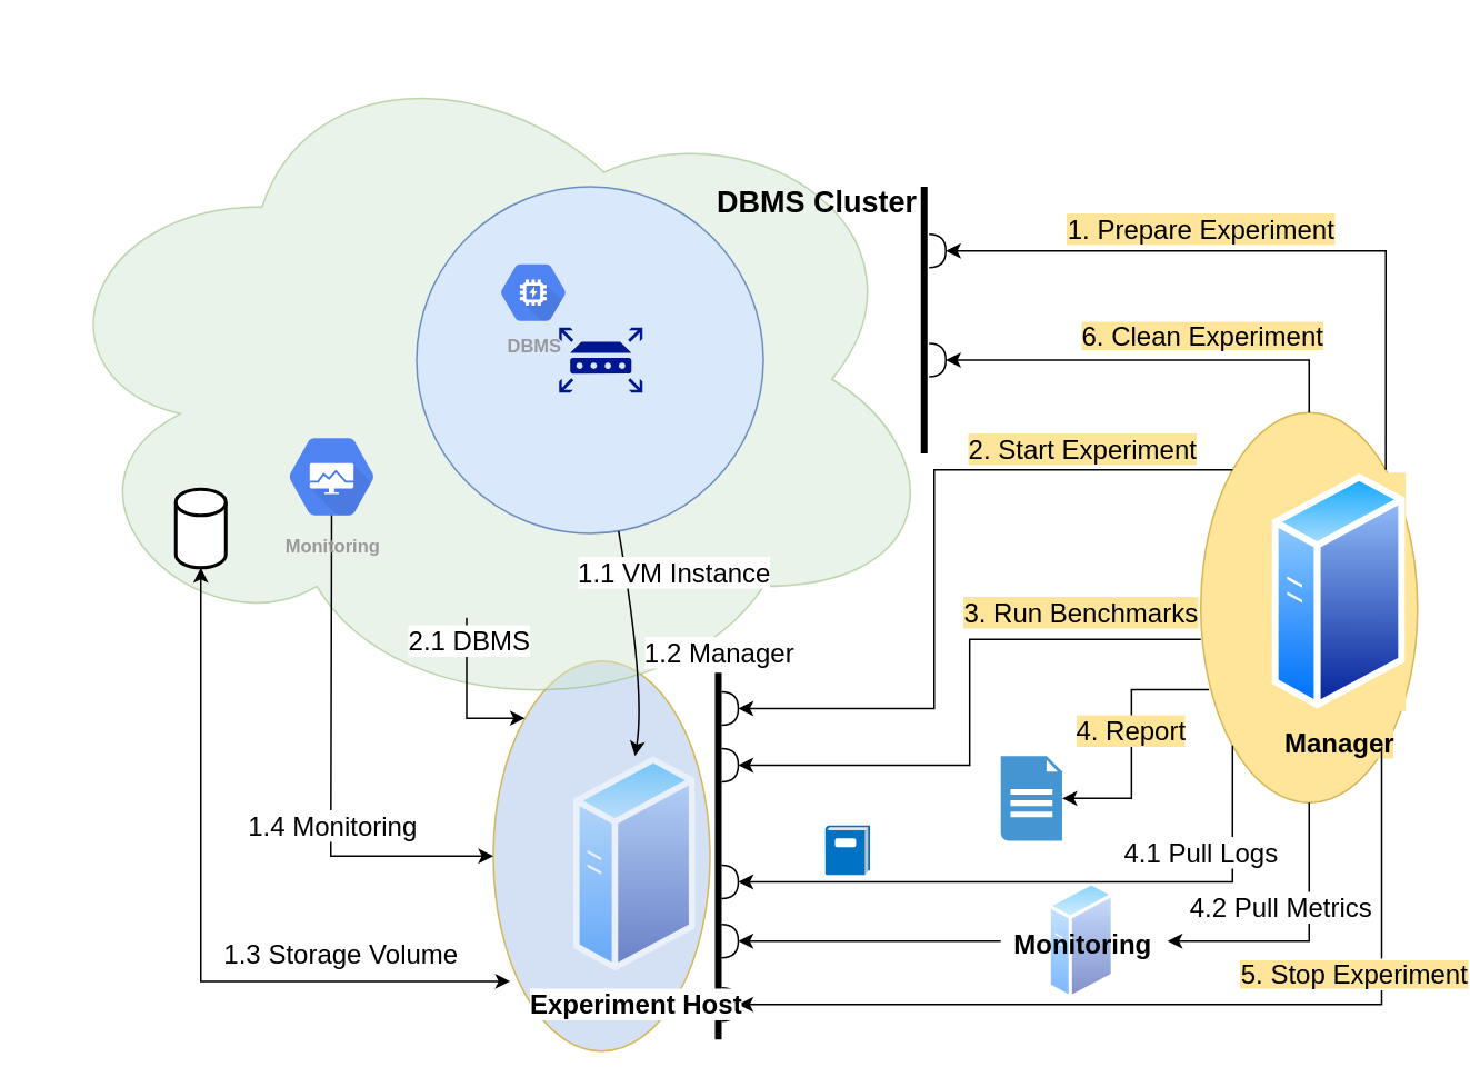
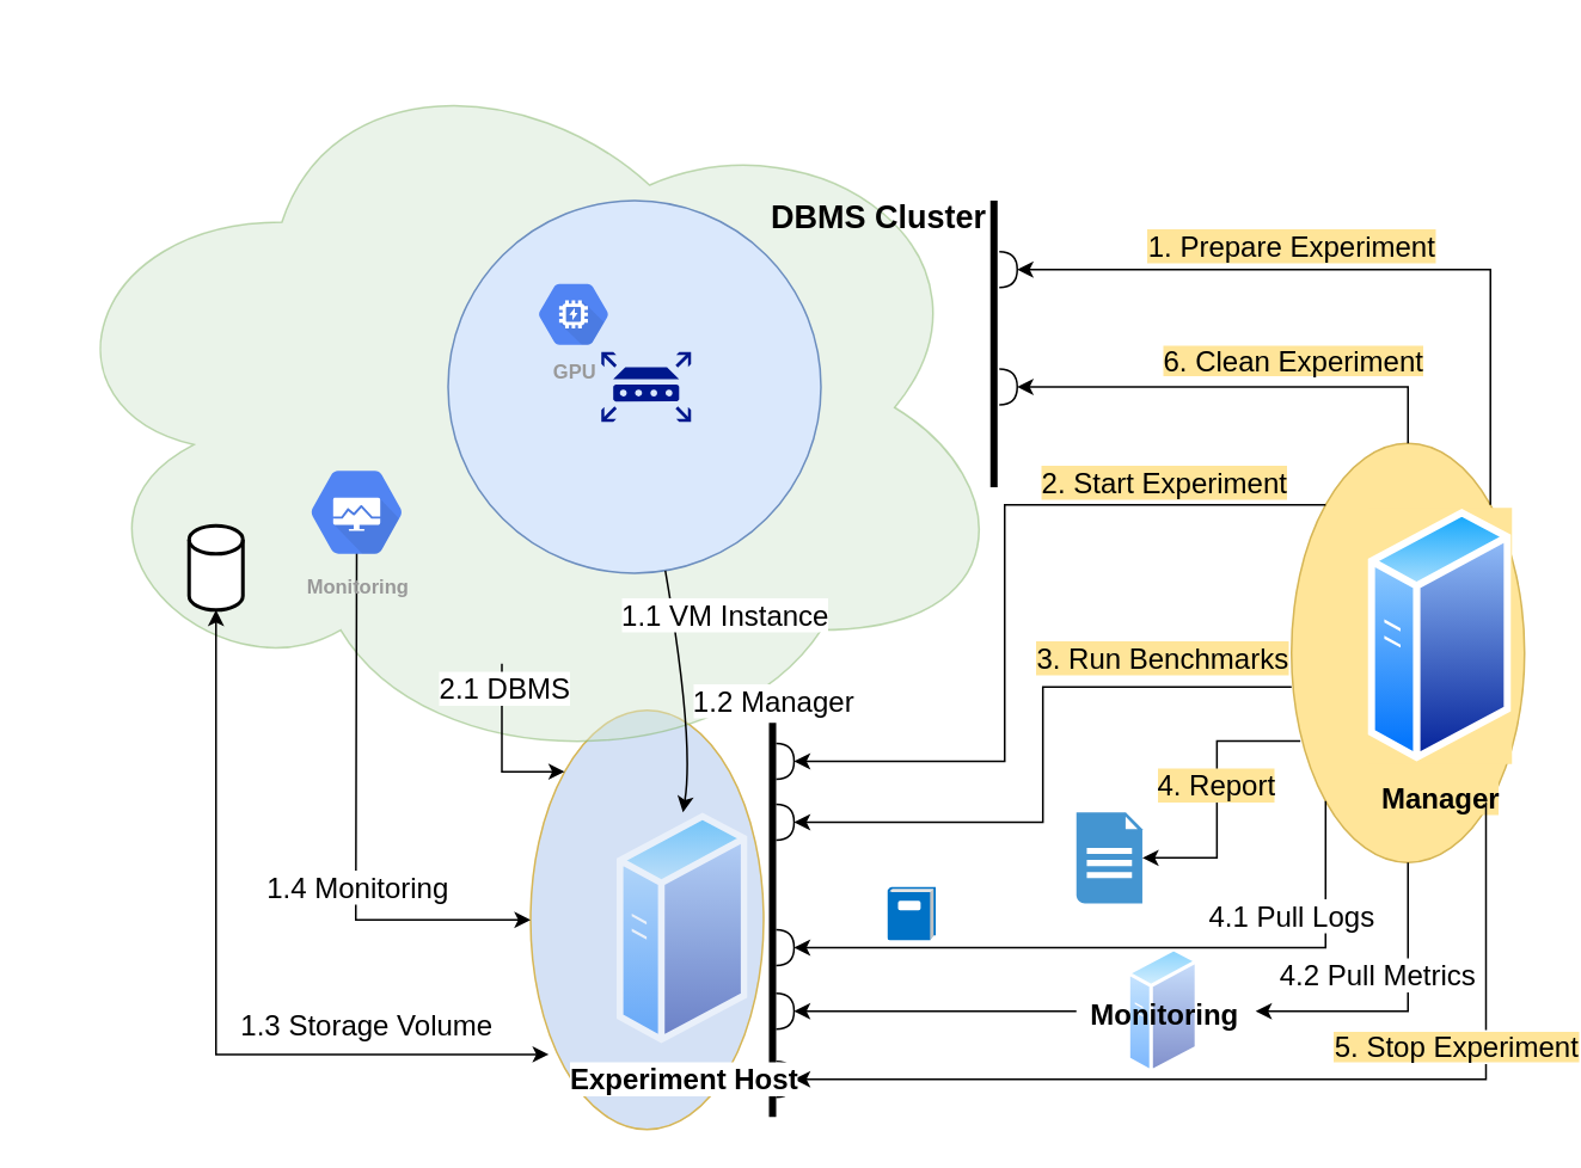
- <mxCell id="19" value="DBMS" style="html=1;fillColor=#5184F3;strokeColor=none;verticalAlign=top;labelPosition=center;verticalLabelPosition=bottom;align=center;spacingTop=-6;fontSize=11;fontStyle=1;fontColor=#999999;shape=mxgraph.gcp2.hexIcon;prIcon=gpu" parent="1" vertex="1"><mxGeometry x="290" y="150" width="59" height="50" as="geometry" /></mxCell>
+ <mxCell id="19" value="GPU" style="html=1;fillColor=#5184F3;strokeColor=none;verticalAlign=top;labelPosition=center;verticalLabelPosition=bottom;align=center;spacingTop=-6;fontSize=11;fontStyle=1;fontColor=#999999;shape=mxgraph.gcp2.hexIcon;prIcon=gpu" parent="1" vertex="1"><mxGeometry x="290" y="150" width="59" height="50" as="geometry" /></mxCell>
